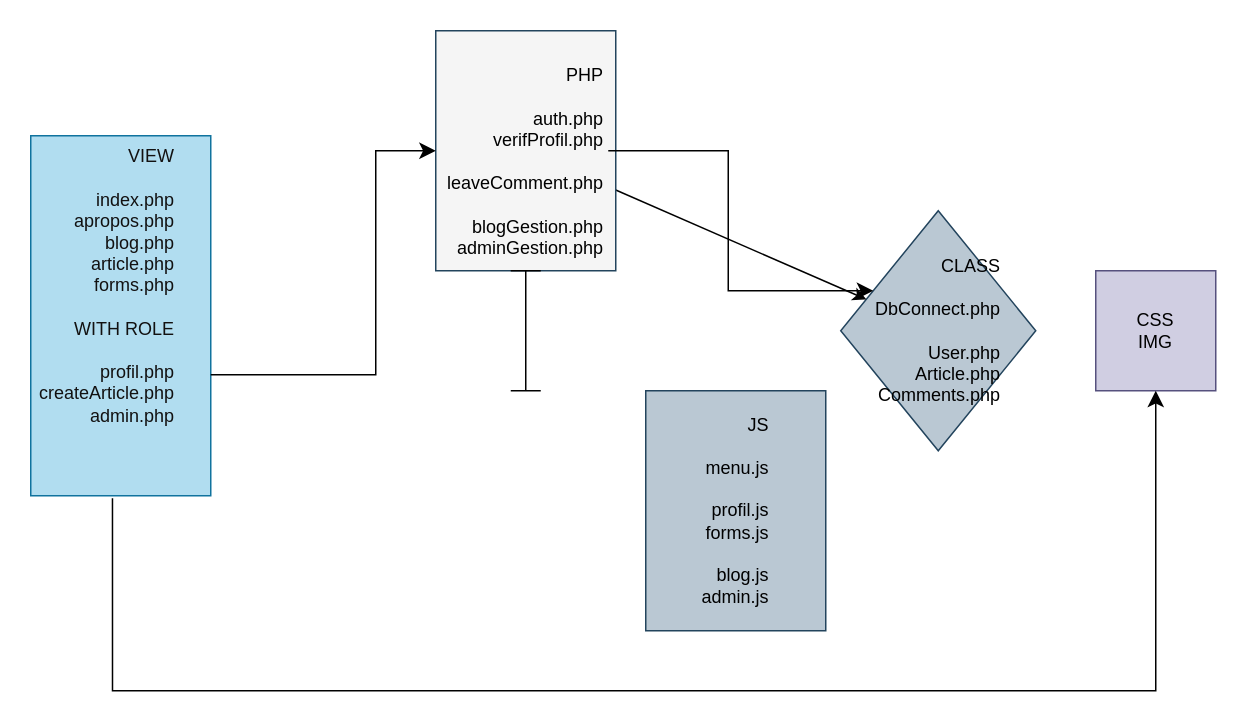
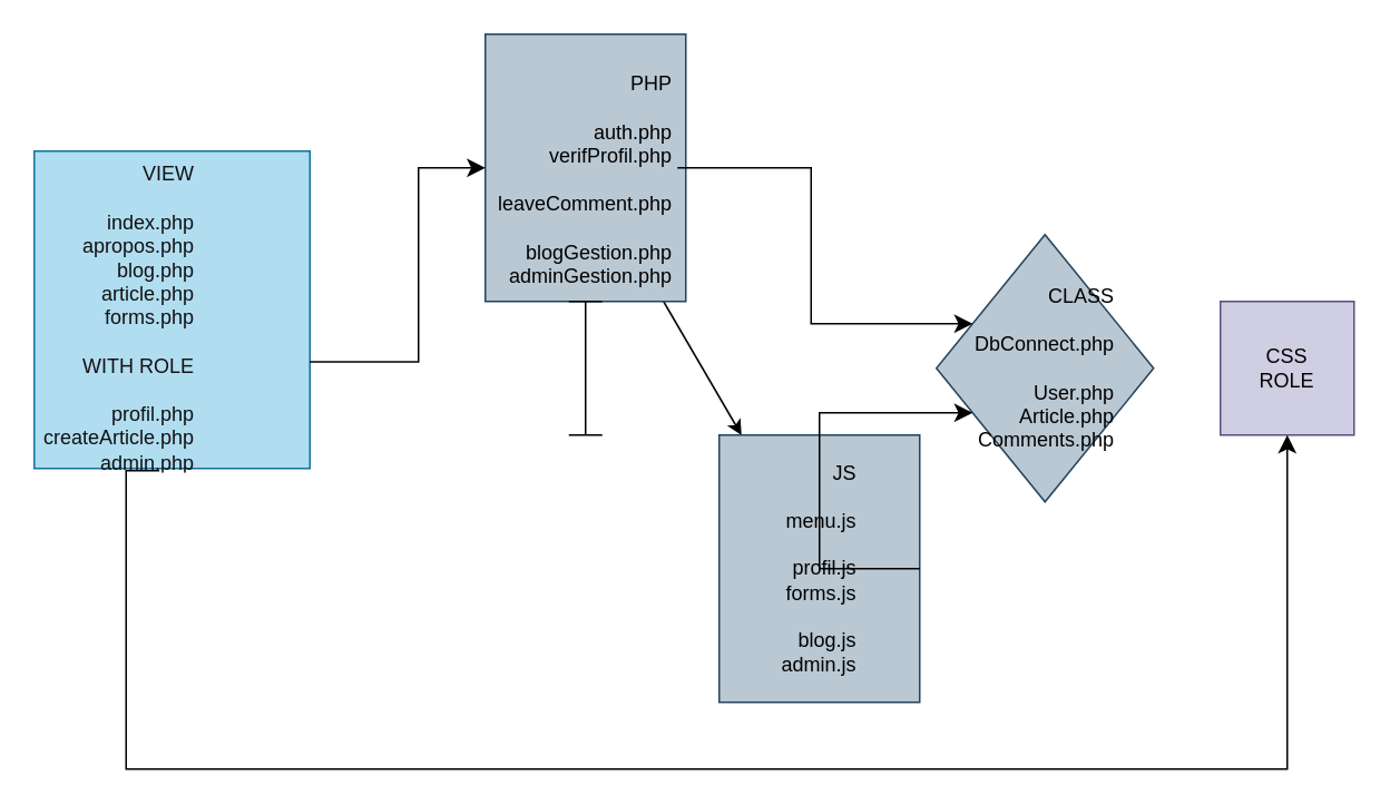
- <mxCell id="5" value="&lt;font color=&quot;#000000&quot;&gt;&lt;br&gt;&lt;div style=&quot;text-align: right;&quot;&gt;&lt;span style=&quot;background-color: initial;&quot;&gt;PHP&lt;/span&gt;&lt;/div&gt;&lt;div style=&quot;text-align: right;&quot;&gt;&lt;br&gt;&lt;/div&gt;&lt;div style=&quot;text-align: right;&quot;&gt;&lt;span style=&quot;background-color: initial;&quot;&gt;auth.php&lt;/span&gt;&lt;/div&gt;&lt;div style=&quot;text-align: right;&quot;&gt;&lt;span style=&quot;background-color: initial;&quot;&gt;verifProfil.php&lt;/span&gt;&lt;/div&gt;&lt;div style=&quot;text-align: right;&quot;&gt;&lt;span style=&quot;background-color: initial;&quot;&gt;&lt;br&gt;&lt;/span&gt;&lt;/div&gt;&lt;div style=&quot;text-align: right;&quot;&gt;&lt;span style=&quot;background-color: initial;&quot;&gt;leaveComment.php&lt;/span&gt;&lt;/div&gt;&lt;div style=&quot;text-align: right;&quot;&gt;&lt;span style=&quot;background-color: initial;&quot;&gt;&lt;br&gt;&lt;/span&gt;&lt;/div&gt;&lt;div style=&quot;text-align: right;&quot;&gt;&lt;span style=&quot;background-color: initial;&quot;&gt;blogGestion.php&lt;/span&gt;&lt;/div&gt;&lt;div style=&quot;text-align: right;&quot;&gt;&lt;span style=&quot;background-color: initial;&quot;&gt;adminGestion.php&lt;/span&gt;&lt;/div&gt;&lt;/font&gt;" style="whiteSpace=wrap;html=1;align=center;verticalAlign=middle;treeFolding=1;treeMoving=1;fillColor=#f5f5f5;strokeColor=#23445d;" vertex="1" parent="1"><mxGeometry x="290" y="20" width="120" height="160" as="geometry" /></mxCell>
+ <mxCell id="5" value="&lt;font color=&quot;#000000&quot;&gt;&lt;br&gt;&lt;div style=&quot;text-align: right;&quot;&gt;&lt;span style=&quot;background-color: initial;&quot;&gt;PHP&lt;/span&gt;&lt;/div&gt;&lt;div style=&quot;text-align: right;&quot;&gt;&lt;br&gt;&lt;/div&gt;&lt;div style=&quot;text-align: right;&quot;&gt;&lt;span style=&quot;background-color: initial;&quot;&gt;auth.php&lt;/span&gt;&lt;/div&gt;&lt;div style=&quot;text-align: right;&quot;&gt;&lt;span style=&quot;background-color: initial;&quot;&gt;verifProfil.php&lt;/span&gt;&lt;/div&gt;&lt;div style=&quot;text-align: right;&quot;&gt;&lt;span style=&quot;background-color: initial;&quot;&gt;&lt;br&gt;&lt;/span&gt;&lt;/div&gt;&lt;div style=&quot;text-align: right;&quot;&gt;&lt;span style=&quot;background-color: initial;&quot;&gt;leaveComment.php&lt;/span&gt;&lt;/div&gt;&lt;div style=&quot;text-align: right;&quot;&gt;&lt;span style=&quot;background-color: initial;&quot;&gt;&lt;br&gt;&lt;/span&gt;&lt;/div&gt;&lt;div style=&quot;text-align: right;&quot;&gt;&lt;span style=&quot;background-color: initial;&quot;&gt;blogGestion.php&lt;/span&gt;&lt;/div&gt;&lt;div style=&quot;text-align: right;&quot;&gt;&lt;span style=&quot;background-color: initial;&quot;&gt;adminGestion.php&lt;/span&gt;&lt;/div&gt;&lt;/font&gt;" style="whiteSpace=wrap;html=1;align=center;verticalAlign=middle;treeFolding=1;treeMoving=1;fillColor=#bac8d3;strokeColor=#23445d;" vertex="1" parent="1"><mxGeometry x="290" y="20" width="120" height="160" as="geometry" /></mxCell>
- <mxCell id="4" value="" style="edgeStyle=none;html=1;fontColor=#000000;" edge="1" parent="1" source="5" target="3"><mxGeometry relative="1" as="geometry" /></mxCell>
+ <mxCell id="4" value="" style="edgeStyle=none;html=1;fontColor=#000000;" edge="1" parent="1" source="5" target="6"><mxGeometry relative="1" as="geometry" /></mxCell>
- <mxCell id="2" value="&lt;div style=&quot;text-align: right;&quot;&gt;&lt;span style=&quot;color: rgb(18, 17, 17); background-color: initial;&quot;&gt;VIEW&lt;/span&gt;&lt;/div&gt;&lt;font color=&quot;#121111&quot;&gt;&lt;div style=&quot;text-align: right;&quot;&gt;&lt;br&gt;&lt;/div&gt;&lt;/font&gt;&lt;div style=&quot;text-align: right;&quot;&gt;&lt;span style=&quot;background-color: initial;&quot;&gt;&lt;font color=&quot;#121111&quot;&gt;index.php&lt;/font&gt;&lt;/span&gt;&lt;/div&gt;&lt;div style=&quot;text-align: right;&quot;&gt;&lt;span style=&quot;background-color: initial;&quot;&gt;&lt;font color=&quot;#121111&quot;&gt;apropos.php&lt;/font&gt;&lt;/span&gt;&lt;/div&gt;&lt;div style=&quot;text-align: right;&quot;&gt;&lt;font color=&quot;#121111&quot;&gt;&lt;span style=&quot;background-color: initial;&quot;&gt;blog.php&lt;/span&gt;&lt;br&gt;&lt;/font&gt;&lt;/div&gt;&lt;div style=&quot;text-align: right;&quot;&gt;&lt;span style=&quot;background-color: initial;&quot;&gt;&lt;font color=&quot;#121111&quot;&gt;article.php&lt;/font&gt;&lt;/span&gt;&lt;/div&gt;&lt;div style=&quot;text-align: right;&quot;&gt;&lt;font color=&quot;#121111&quot;&gt;&lt;span style=&quot;background-color: initial;&quot;&gt;forms.php&lt;/span&gt;&lt;br&gt;&lt;/font&gt;&lt;/div&gt;&lt;div style=&quot;text-align: right;&quot;&gt;&lt;span style=&quot;background-color: initial;&quot;&gt;&lt;font color=&quot;#121111&quot;&gt;&lt;br&gt;&lt;/font&gt;&lt;/span&gt;&lt;/div&gt;&lt;div style=&quot;text-align: right;&quot;&gt;&lt;span style=&quot;background-color: initial;&quot;&gt;&lt;font color=&quot;#121111&quot;&gt;WITH ROLE&lt;/font&gt;&lt;/span&gt;&lt;/div&gt;&lt;div style=&quot;text-align: right;&quot;&gt;&lt;span style=&quot;background-color: initial;&quot;&gt;&lt;font color=&quot;#121111&quot;&gt;&lt;br&gt;&lt;/font&gt;&lt;/span&gt;&lt;/div&gt;&lt;div style=&quot;text-align: right;&quot;&gt;&lt;div&gt;&lt;span style=&quot;background-color: initial;&quot;&gt;&lt;font color=&quot;#121111&quot;&gt;profil.php&lt;/font&gt;&lt;/span&gt;&lt;/div&gt;&lt;div&gt;&lt;font color=&quot;#121111&quot;&gt;&lt;span style=&quot;background-color: initial;&quot;&gt;createArticle.php&lt;/span&gt;&lt;br&gt;&lt;/font&gt;&lt;/div&gt;&lt;/div&gt;&lt;div style=&quot;text-align: right;&quot;&gt;&lt;span style=&quot;background-color: initial;&quot;&gt;&lt;font color=&quot;#121111&quot;&gt;admin.php&lt;/font&gt;&lt;/span&gt;&lt;/div&gt;" style="text;strokeColor=#10739e;fillColor=#b1ddf0;align=left;verticalAlign=top;spacingLeft=4;spacingRight=4;overflow=hidden;rotatable=0;points=[[0,0.5],[1,0.5]];portConstraint=eastwest;whiteSpace=wrap;html=1;" vertex="1" parent="1"><mxGeometry x="20" y="90" width="120" height="240" as="geometry" /></mxCell>
+ <mxCell id="2" value="&lt;div style=&quot;text-align: right;&quot;&gt;&lt;span style=&quot;color: rgb(18, 17, 17); background-color: initial;&quot;&gt;VIEW&lt;/span&gt;&lt;/div&gt;&lt;font color=&quot;#121111&quot;&gt;&lt;div style=&quot;text-align: right;&quot;&gt;&lt;br&gt;&lt;/div&gt;&lt;/font&gt;&lt;div style=&quot;text-align: right;&quot;&gt;&lt;span style=&quot;background-color: initial;&quot;&gt;&lt;font color=&quot;#121111&quot;&gt;index.php&lt;/font&gt;&lt;/span&gt;&lt;/div&gt;&lt;div style=&quot;text-align: right;&quot;&gt;&lt;span style=&quot;background-color: initial;&quot;&gt;&lt;font color=&quot;#121111&quot;&gt;apropos.php&lt;/font&gt;&lt;/span&gt;&lt;/div&gt;&lt;div style=&quot;text-align: right;&quot;&gt;&lt;font color=&quot;#121111&quot;&gt;&lt;span style=&quot;background-color: initial;&quot;&gt;blog.php&lt;/span&gt;&lt;br&gt;&lt;/font&gt;&lt;/div&gt;&lt;div style=&quot;text-align: right;&quot;&gt;&lt;span style=&quot;background-color: initial;&quot;&gt;&lt;font color=&quot;#121111&quot;&gt;article.php&lt;/font&gt;&lt;/span&gt;&lt;/div&gt;&lt;div style=&quot;text-align: right;&quot;&gt;&lt;font color=&quot;#121111&quot;&gt;&lt;span style=&quot;background-color: initial;&quot;&gt;forms.php&lt;/span&gt;&lt;br&gt;&lt;/font&gt;&lt;/div&gt;&lt;div style=&quot;text-align: right;&quot;&gt;&lt;span style=&quot;background-color: initial;&quot;&gt;&lt;font color=&quot;#121111&quot;&gt;&lt;br&gt;&lt;/font&gt;&lt;/span&gt;&lt;/div&gt;&lt;div style=&quot;text-align: right;&quot;&gt;&lt;span style=&quot;background-color: initial;&quot;&gt;&lt;font color=&quot;#121111&quot;&gt;WITH ROLE&lt;/font&gt;&lt;/span&gt;&lt;/div&gt;&lt;div style=&quot;text-align: right;&quot;&gt;&lt;span style=&quot;background-color: initial;&quot;&gt;&lt;font color=&quot;#121111&quot;&gt;&lt;br&gt;&lt;/font&gt;&lt;/span&gt;&lt;/div&gt;&lt;div style=&quot;text-align: right;&quot;&gt;&lt;div&gt;&lt;span style=&quot;background-color: initial;&quot;&gt;&lt;font color=&quot;#121111&quot;&gt;profil.php&lt;/font&gt;&lt;/span&gt;&lt;/div&gt;&lt;div&gt;&lt;font color=&quot;#121111&quot;&gt;&lt;span style=&quot;background-color: initial;&quot;&gt;createArticle.php&lt;/span&gt;&lt;br&gt;&lt;/font&gt;&lt;/div&gt;&lt;/div&gt;&lt;div style=&quot;text-align: right;&quot;&gt;&lt;span style=&quot;background-color: initial;&quot;&gt;&lt;font color=&quot;#121111&quot;&gt;admin.php&lt;/font&gt;&lt;/span&gt;&lt;/div&gt;" style="text;strokeColor=#10739e;fillColor=#b1ddf0;align=left;verticalAlign=top;spacingLeft=4;spacingRight=4;overflow=hidden;rotatable=0;points=[[0,0.5],[1,0.5]];portConstraint=eastwest;whiteSpace=wrap;html=1;" vertex="1" parent="1"><mxGeometry x="20" y="90" width="165" height="190" as="geometry" /></mxCell>
- <mxCell id="7" value="CSS&lt;br&gt;IMG" style="whiteSpace=wrap;html=1;align=center;treeFolding=1;treeMoving=1;newEdgeStyle={&quot;edgeStyle&quot;:&quot;elbowEdgeStyle&quot;,&quot;startArrow&quot;:&quot;none&quot;,&quot;endArrow&quot;:&quot;none&quot;};fillColor=#d0cee2;strokeColor=#56517e;fontColor=#000000;" vertex="1" parent="1"><mxGeometry x="730" y="180" width="80" height="80" as="geometry" /></mxCell>
+ <mxCell id="7" value="CSS&lt;br&gt;ROLE" style="whiteSpace=wrap;html=1;align=center;treeFolding=1;treeMoving=1;newEdgeStyle={&quot;edgeStyle&quot;:&quot;elbowEdgeStyle&quot;,&quot;startArrow&quot;:&quot;none&quot;,&quot;endArrow&quot;:&quot;none&quot;};fillColor=#d0cee2;strokeColor=#56517e;fontColor=#000000;" vertex="1" parent="1"><mxGeometry x="730" y="180" width="80" height="80" as="geometry" /></mxCell>
+ <mxCell id="10" value="" style="edgeStyle=elbowEdgeStyle;elbow=horizontal;endArrow=classic;html=1;curved=0;rounded=0;endSize=8;startSize=8;labelBorderColor=#000000;strokeColor=#000000;fontColor=#000000;entryX=0;entryY=0.75;entryDx=0;entryDy=0;exitX=1;exitY=0.5;exitDx=0;exitDy=0;" edge="1" parent="1" source="6" target="3"><mxGeometry width="50" height="50" relative="1" as="geometry"><mxPoint x="410" y="310" as="sourcePoint" /><mxPoint x="460" y="260" as="targetPoint" /><Array as="points"><mxPoint x="490" y="310" /><mxPoint x="450" y="350" /><mxPoint x="490" y="280" /></Array></mxGeometry></mxCell>
